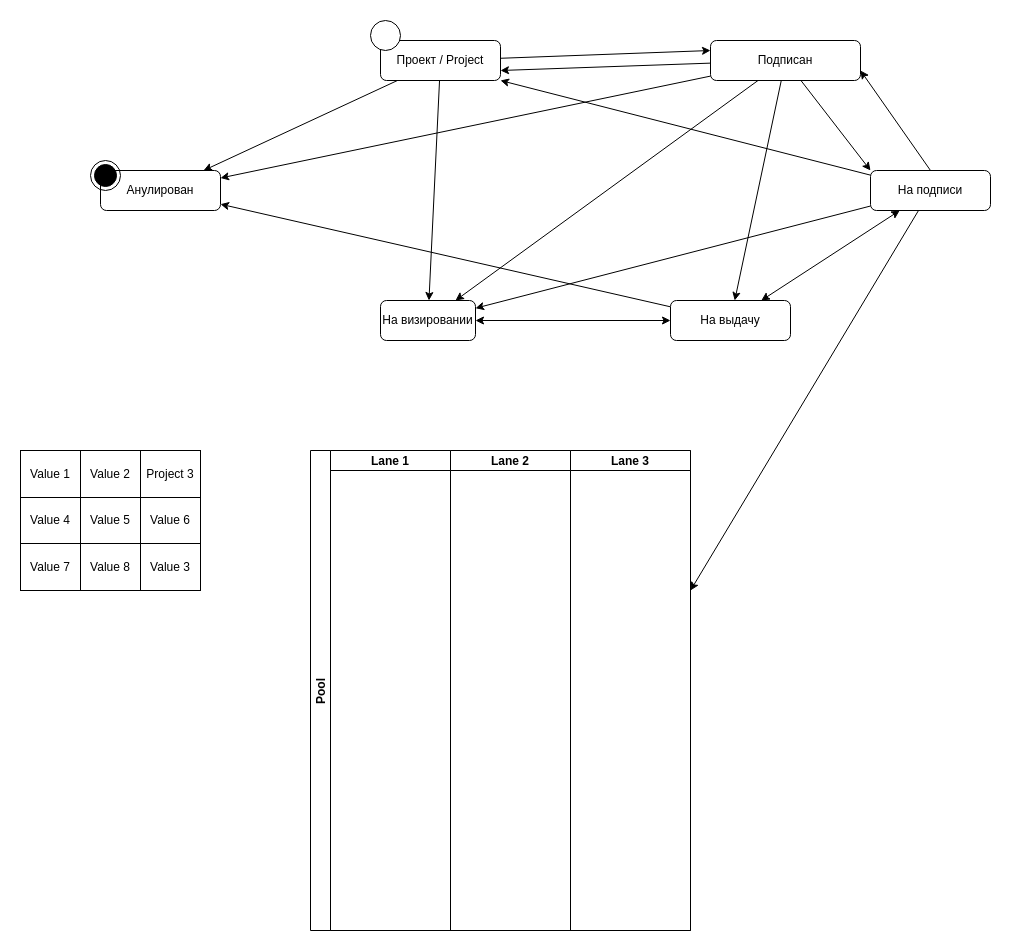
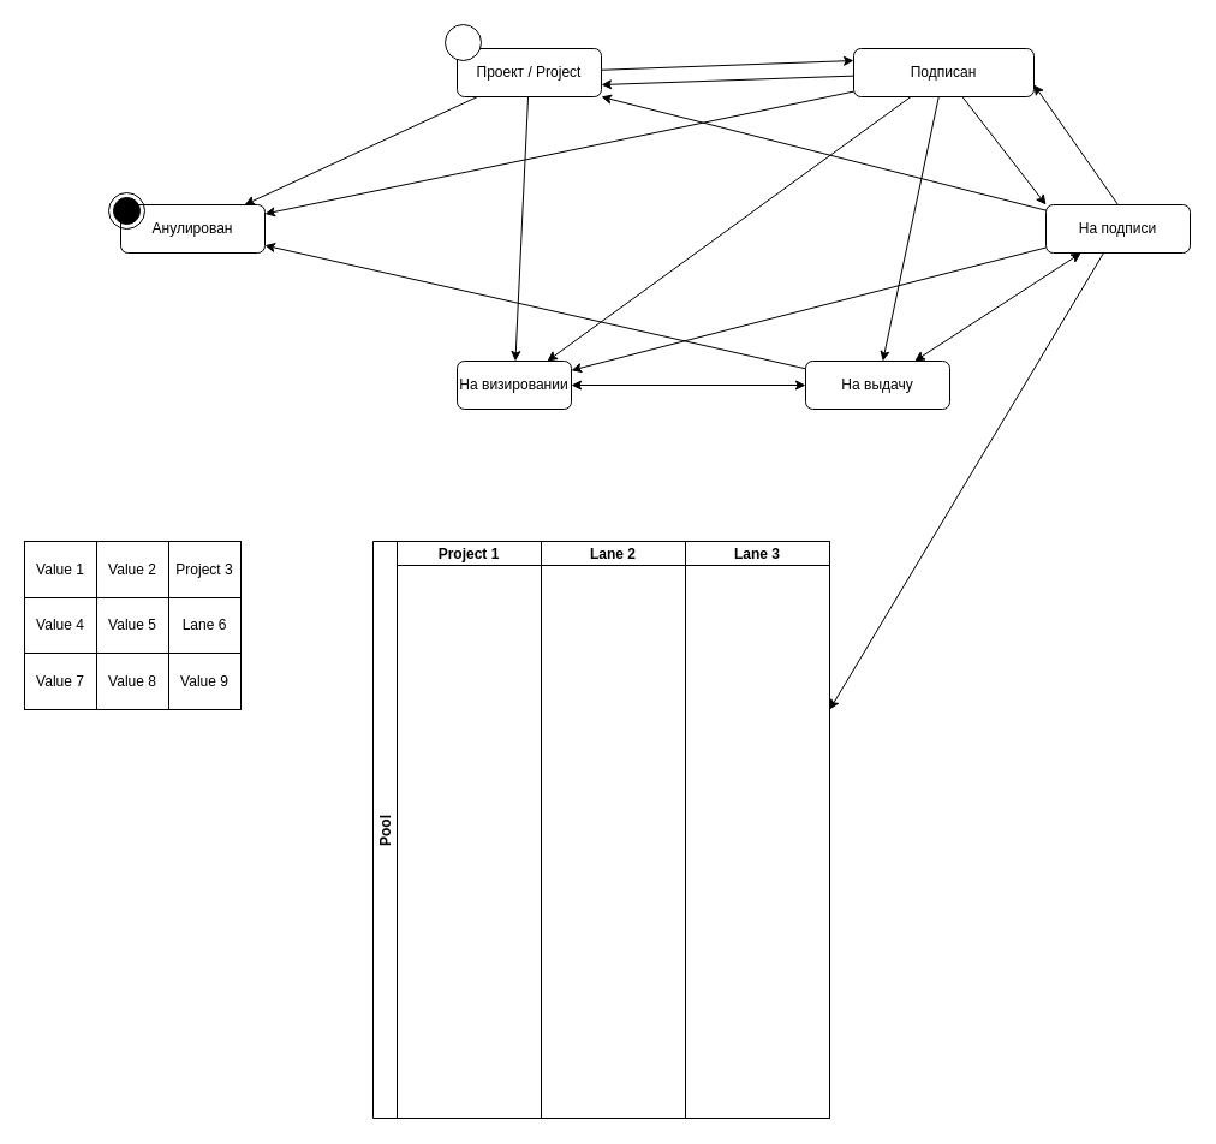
- <mxCell id="30" value="Lane 1" style="swimlane;startSize=20;" vertex="1" parent="29"><mxGeometry x="20" width="120" height="480" as="geometry" /></mxCell>
+ <mxCell id="30" value="Project 1" style="swimlane;startSize=20;" vertex="1" parent="29"><mxGeometry x="20" width="120" height="480" as="geometry" /></mxCell>
- <mxCell id="24" value="Value 6" style="connectable=0;recursiveResize=0;strokeColor=inherit;fillColor=none;align=center;whiteSpace=wrap;html=1;" vertex="1" parent="21"><mxGeometry x="120" width="60" height="46" as="geometry"><mxRectangle width="60" height="46" as="alternateBounds" /></mxGeometry></mxCell>
+ <mxCell id="24" value="Lane 6" style="connectable=0;recursiveResize=0;strokeColor=inherit;fillColor=none;align=center;whiteSpace=wrap;html=1;" vertex="1" parent="21"><mxGeometry x="120" width="60" height="46" as="geometry"><mxRectangle width="60" height="46" as="alternateBounds" /></mxGeometry></mxCell>
- <mxCell id="28" value="Value 3" style="connectable=0;recursiveResize=0;strokeColor=inherit;fillColor=none;align=center;whiteSpace=wrap;html=1;" vertex="1" parent="25"><mxGeometry x="120" width="60" height="47" as="geometry"><mxRectangle width="60" height="47" as="alternateBounds" /></mxGeometry></mxCell>
+ <mxCell id="28" value="Value 9" style="connectable=0;recursiveResize=0;strokeColor=inherit;fillColor=none;align=center;whiteSpace=wrap;html=1;" vertex="1" parent="25"><mxGeometry x="120" width="60" height="47" as="geometry"><mxRectangle width="60" height="47" as="alternateBounds" /></mxGeometry></mxCell>
